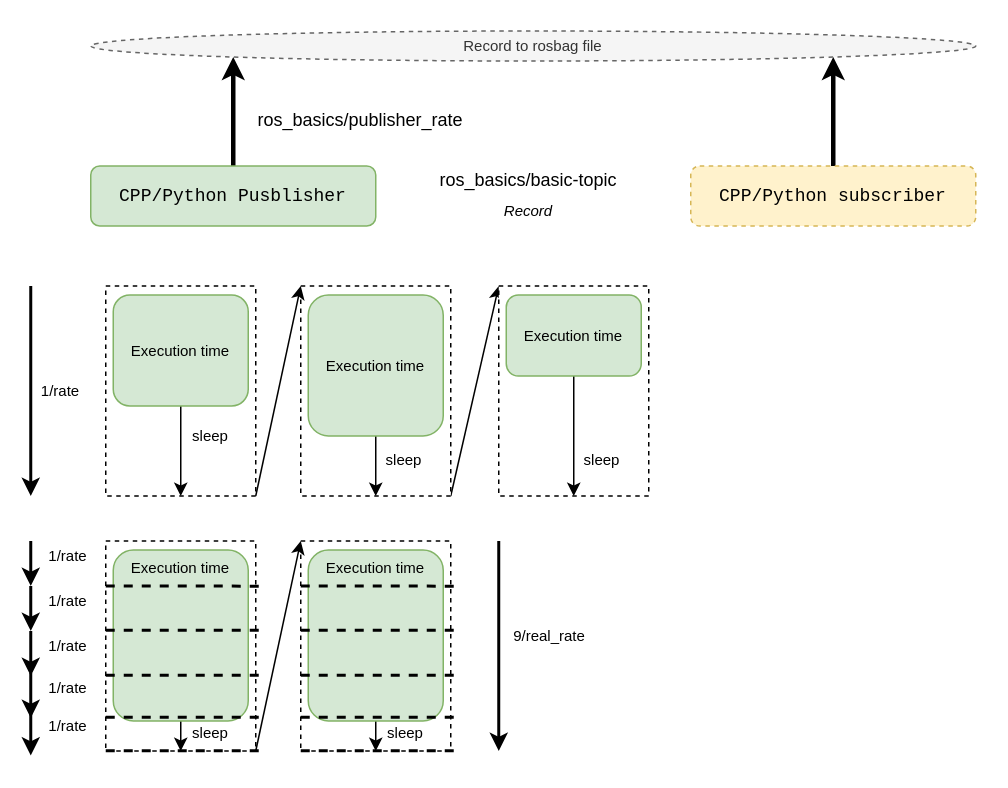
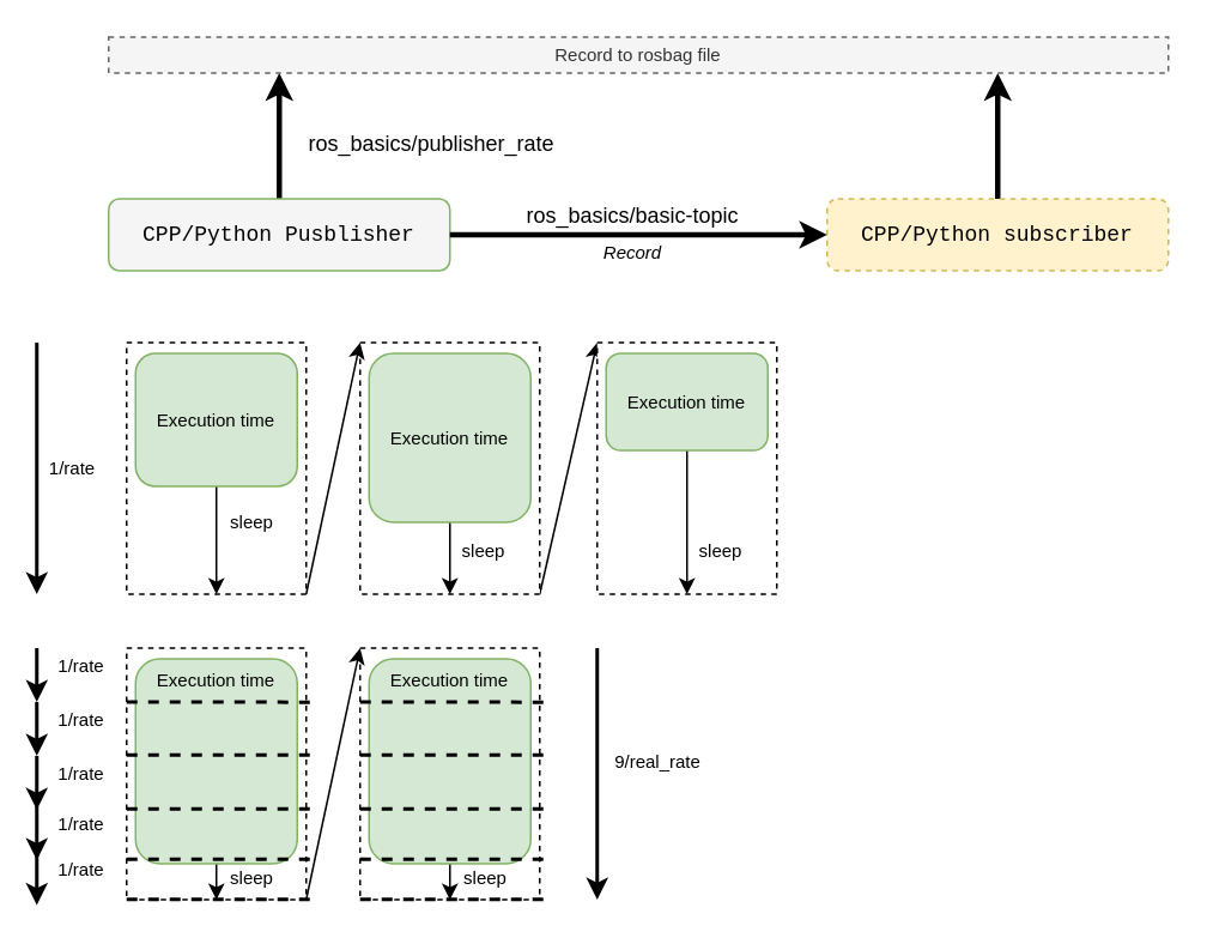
- <mxCell id="9" value="Record to rosbag file" style="ellipse;whiteSpace=wrap;html=1;labelBackgroundColor=none;fontSize=10;dashed=1;fillColor=#f5f5f5;strokeColor=#666666;fontColor=#333333;" vertex="1" parent="1"><mxGeometry x="60" y="20" width="590" height="20" as="geometry" /></mxCell>
+ <mxCell id="9" value="Record to rosbag file" style="rounded=0;whiteSpace=wrap;html=1;labelBackgroundColor=none;fontSize=10;dashed=1;fillColor=#f5f5f5;strokeColor=#666666;fontColor=#333333;" vertex="1" parent="1"><mxGeometry x="60" y="20" width="590" height="20" as="geometry" /></mxCell>
- <mxCell id="3" value="&lt;font face=&quot;Courier New&quot;&gt;CPP/Python Pusblisher&lt;/font&gt;" style="rounded=1;whiteSpace=wrap;html=1;fillColor=#d5e8d4;strokeColor=#82b366;" vertex="1" parent="1"><mxGeometry x="60" y="110" width="190" height="40" as="geometry" /></mxCell>
+ <mxCell id="3" value="&lt;font face=&quot;Courier New&quot;&gt;CPP/Python Pusblisher&lt;/font&gt;" style="rounded=1;whiteSpace=wrap;html=1;fillColor=#f5f5f5;strokeColor=#82b366;" vertex="1" parent="1"><mxGeometry x="60" y="110" width="190" height="40" as="geometry" /></mxCell>
+ <mxCell id="6" value="" style="endArrow=classic;html=1;entryX=0;entryY=0.5;entryDx=0;entryDy=0;exitX=1;exitY=0.5;exitDx=0;exitDy=0;strokeWidth=3;" edge="1" parent="1" source="3" target="5"><mxGeometry width="50" height="50" relative="1" as="geometry"><mxPoint x="270" y="150" as="sourcePoint" /><mxPoint x="320" y="100" as="targetPoint" /></mxGeometry></mxCell>
